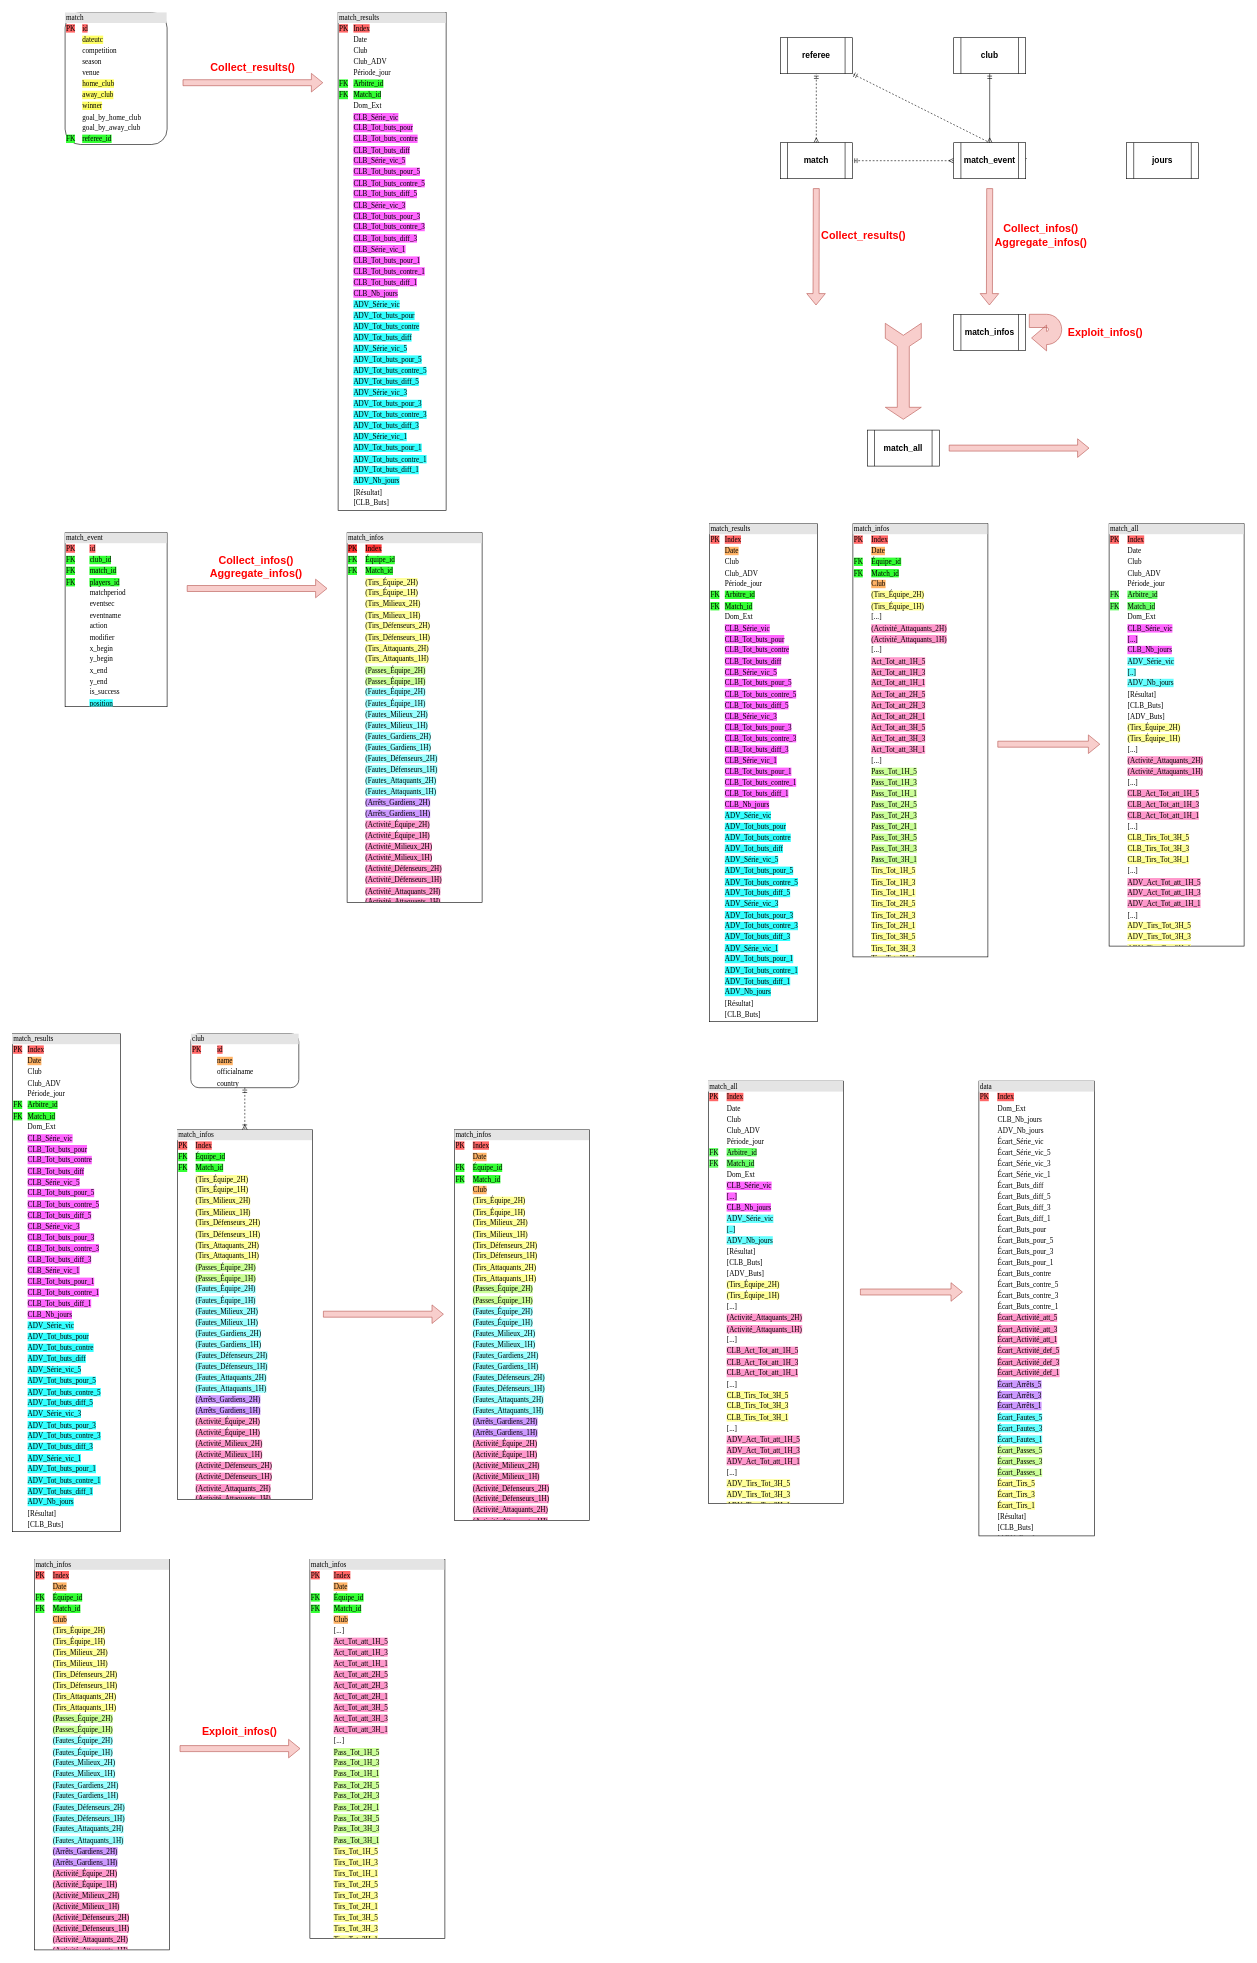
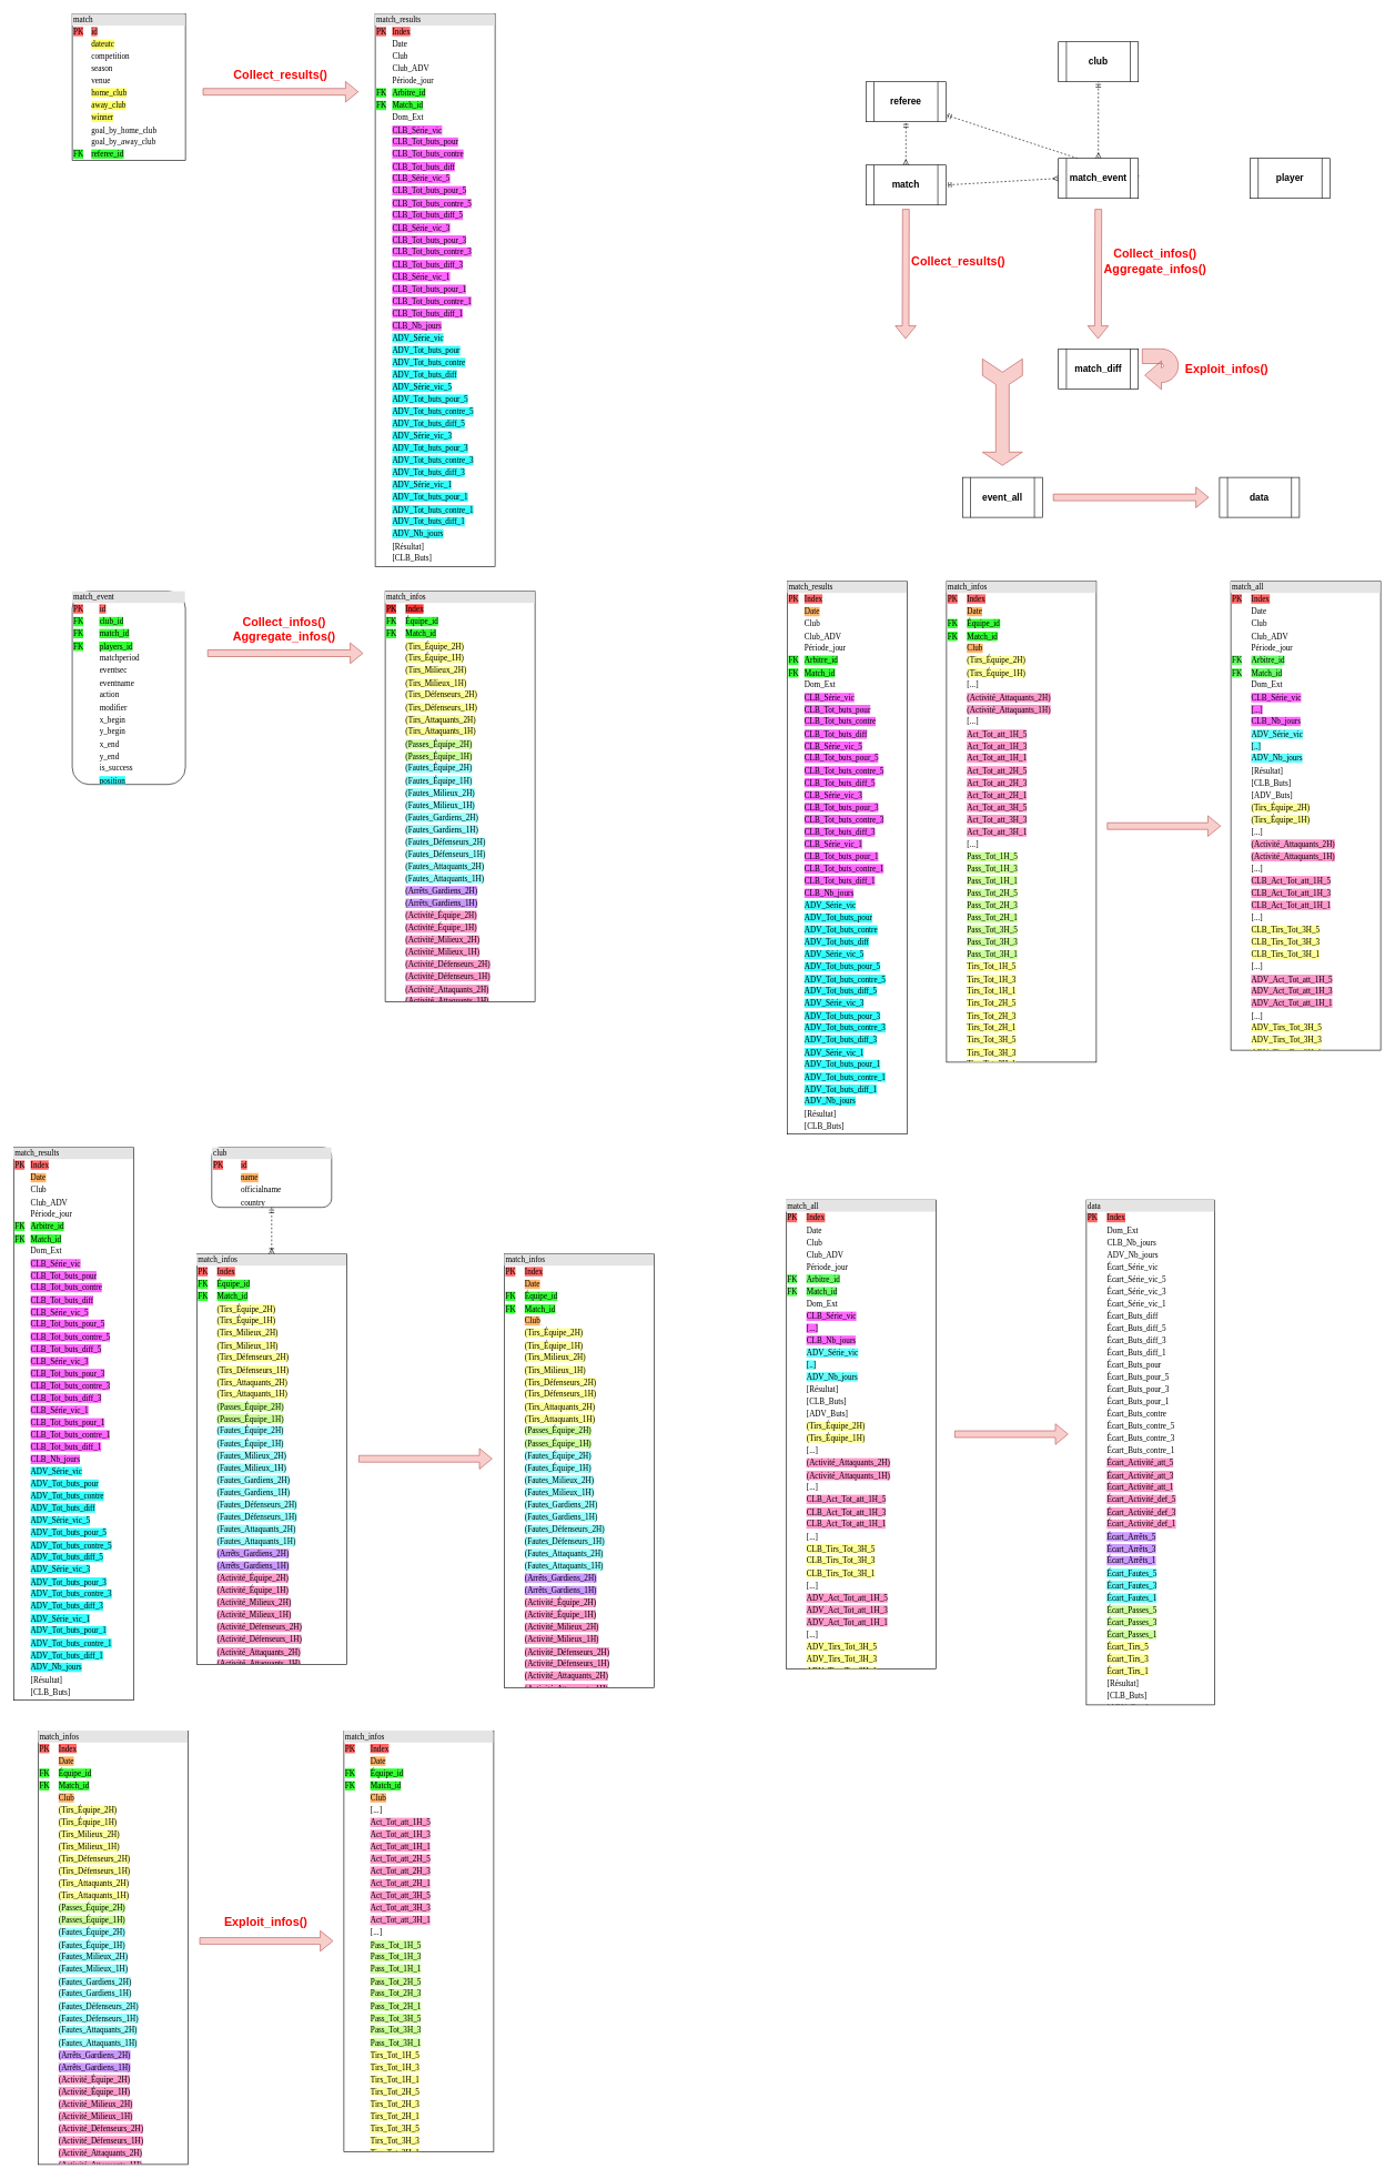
- <mxCell id="42" value="referee" style="shape=process;whiteSpace=wrap;html=1;backgroundOutline=1;fontSize=14;fontStyle=1" vertex="1" parent="1"><mxGeometry x="1300" y="62" width="120" height="60" as="geometry" /></mxCell>
+ <mxCell id="42" value="referee" style="shape=process;whiteSpace=wrap;html=1;backgroundOutline=1;fontSize=14;fontStyle=1" vertex="1" parent="1"><mxGeometry x="1300" y="122" width="120" height="60" as="geometry" /></mxCell>
- <mxCell id="10" value="&lt;div style=&quot;box-sizing: border-box ; width: 100% ; background: #e4e4e4 ; padding: 2px&quot;&gt;match&lt;/div&gt;&lt;table style=&quot;width: 100% ; font-size: 1em&quot; cellpadding=&quot;2&quot; cellspacing=&quot;0&quot;&gt;&lt;tbody&gt;&lt;tr&gt;&lt;td&gt;&lt;span style=&quot;background-color: rgb(255 , 102 , 102)&quot;&gt;PK&lt;/span&gt;&lt;/td&gt;&lt;td&gt;&lt;span style=&quot;background-color: rgb(255 , 102 , 102)&quot;&gt;id&lt;/span&gt;&lt;/td&gt;&lt;/tr&gt;&lt;tr&gt;&lt;td&gt;&lt;br&gt;&lt;/td&gt;&lt;td&gt;&lt;span style=&quot;background-color: rgb(255 , 255 , 102)&quot;&gt;dateutc&lt;/span&gt;&lt;/td&gt;&lt;/tr&gt;&lt;tr&gt;&lt;td&gt;&lt;/td&gt;&lt;td&gt;competition&lt;/td&gt;&lt;/tr&gt;&lt;tr&gt;&lt;td&gt;&lt;br&gt;&lt;/td&gt;&lt;td&gt;season&lt;br&gt;&lt;/td&gt;&lt;/tr&gt;&lt;tr&gt;&lt;td&gt;&lt;br&gt;&lt;/td&gt;&lt;td&gt;venue&lt;br&gt;&lt;/td&gt;&lt;/tr&gt;&lt;tr&gt;&lt;td&gt;&lt;br&gt;&lt;/td&gt;&lt;td&gt;&lt;span style=&quot;background-color: rgb(255 , 255 , 102)&quot;&gt;home_club&lt;br&gt;&lt;/span&gt;&lt;/td&gt;&lt;/tr&gt;&lt;tr&gt;&lt;td&gt;&lt;span style=&quot;background-color: rgb(255 , 255 , 102)&quot;&gt;&lt;br&gt;&lt;/span&gt;&lt;/td&gt;&lt;td&gt;&lt;span style=&quot;background-color: rgb(255 , 255 , 102)&quot;&gt;away_club&lt;br&gt;&lt;/span&gt;&lt;/td&gt;&lt;/tr&gt;&lt;tr&gt;&lt;td&gt;&lt;span style=&quot;background-color: rgb(255 , 255 , 102)&quot;&gt;&lt;br&gt;&lt;/span&gt;&lt;/td&gt;&lt;td&gt;&lt;span style=&quot;background-color: rgb(255 , 255 , 102)&quot;&gt;winner&lt;/span&gt;&lt;br&gt;&lt;/td&gt;&lt;/tr&gt;&lt;tr&gt;&lt;td&gt;&lt;br&gt;&lt;/td&gt;&lt;td&gt;goal_by_home_club&lt;br&gt;&lt;/td&gt;&lt;/tr&gt;&lt;tr&gt;&lt;td&gt;&lt;br&gt;&lt;/td&gt;&lt;td&gt;goal_by_away_club&lt;br&gt;&lt;/td&gt;&lt;/tr&gt;&lt;tr&gt;&lt;td&gt;&lt;span style=&quot;background-color: rgb(51 , 255 , 51)&quot;&gt;FK&lt;br&gt;&lt;/span&gt;&lt;/td&gt;&lt;td&gt;&lt;span style=&quot;background-color: rgb(51 , 255 , 51)&quot;&gt;referee_id&lt;/span&gt;&lt;br&gt;&lt;/td&gt;&lt;/tr&gt;&lt;/tbody&gt;&lt;/table&gt;" style="verticalAlign=top;align=left;overflow=fill;html=1;shadow=0;comic=0;labelBackgroundColor=none;strokeWidth=1;fontFamily=Verdana;fontSize=12;rounded=1;" parent="1" vertex="1"><mxGeometry x="108" y="20" width="170" height="220" as="geometry" /></mxCell>
+ <mxCell id="10" value="&lt;div style=&quot;box-sizing: border-box ; width: 100% ; background: #e4e4e4 ; padding: 2px&quot;&gt;match&lt;/div&gt;&lt;table style=&quot;width: 100% ; font-size: 1em&quot; cellpadding=&quot;2&quot; cellspacing=&quot;0&quot;&gt;&lt;tbody&gt;&lt;tr&gt;&lt;td&gt;&lt;span style=&quot;background-color: rgb(255 , 102 , 102)&quot;&gt;PK&lt;/span&gt;&lt;/td&gt;&lt;td&gt;&lt;span style=&quot;background-color: rgb(255 , 102 , 102)&quot;&gt;id&lt;/span&gt;&lt;/td&gt;&lt;/tr&gt;&lt;tr&gt;&lt;td&gt;&lt;br&gt;&lt;/td&gt;&lt;td&gt;&lt;span style=&quot;background-color: rgb(255 , 255 , 102)&quot;&gt;dateutc&lt;/span&gt;&lt;/td&gt;&lt;/tr&gt;&lt;tr&gt;&lt;td&gt;&lt;/td&gt;&lt;td&gt;competition&lt;/td&gt;&lt;/tr&gt;&lt;tr&gt;&lt;td&gt;&lt;br&gt;&lt;/td&gt;&lt;td&gt;season&lt;br&gt;&lt;/td&gt;&lt;/tr&gt;&lt;tr&gt;&lt;td&gt;&lt;br&gt;&lt;/td&gt;&lt;td&gt;venue&lt;br&gt;&lt;/td&gt;&lt;/tr&gt;&lt;tr&gt;&lt;td&gt;&lt;br&gt;&lt;/td&gt;&lt;td&gt;&lt;span style=&quot;background-color: rgb(255 , 255 , 102)&quot;&gt;home_club&lt;br&gt;&lt;/span&gt;&lt;/td&gt;&lt;/tr&gt;&lt;tr&gt;&lt;td&gt;&lt;span style=&quot;background-color: rgb(255 , 255 , 102)&quot;&gt;&lt;br&gt;&lt;/span&gt;&lt;/td&gt;&lt;td&gt;&lt;span style=&quot;background-color: rgb(255 , 255 , 102)&quot;&gt;away_club&lt;br&gt;&lt;/span&gt;&lt;/td&gt;&lt;/tr&gt;&lt;tr&gt;&lt;td&gt;&lt;span style=&quot;background-color: rgb(255 , 255 , 102)&quot;&gt;&lt;br&gt;&lt;/span&gt;&lt;/td&gt;&lt;td&gt;&lt;span style=&quot;background-color: rgb(255 , 255 , 102)&quot;&gt;winner&lt;/span&gt;&lt;br&gt;&lt;/td&gt;&lt;/tr&gt;&lt;tr&gt;&lt;td&gt;&lt;br&gt;&lt;/td&gt;&lt;td&gt;goal_by_home_club&lt;br&gt;&lt;/td&gt;&lt;/tr&gt;&lt;tr&gt;&lt;td&gt;&lt;br&gt;&lt;/td&gt;&lt;td&gt;goal_by_away_club&lt;br&gt;&lt;/td&gt;&lt;/tr&gt;&lt;tr&gt;&lt;td&gt;&lt;span style=&quot;background-color: rgb(51 , 255 , 51)&quot;&gt;FK&lt;br&gt;&lt;/span&gt;&lt;/td&gt;&lt;td&gt;&lt;span style=&quot;background-color: rgb(51 , 255 , 51)&quot;&gt;referee_id&lt;/span&gt;&lt;br&gt;&lt;/td&gt;&lt;/tr&gt;&lt;/tbody&gt;&lt;/table&gt;" style="verticalAlign=top;align=left;overflow=fill;html=1;rounded=0;shadow=0;comic=0;labelBackgroundColor=none;strokeWidth=1;fontFamily=Verdana;fontSize=12" parent="1" vertex="1"><mxGeometry x="108" y="20" width="170" height="220" as="geometry" /></mxCell>
- <mxCell id="36" style="edgeStyle=none;rounded=0;orthogonalLoop=1;jettySize=auto;html=1;exitX=0.5;exitY=0;exitDx=0;exitDy=0;entryX=0.5;entryY=1;entryDx=0;entryDy=0;dashed=0;startArrow=ERmany;startFill=0;endArrow=ERmandOne;endFill=0;" edge="1" parent="1" source="38" target="34"><mxGeometry relative="1" as="geometry" /></mxCell>
+ <mxCell id="36" style="edgeStyle=none;rounded=0;orthogonalLoop=1;jettySize=auto;html=1;exitX=0.5;exitY=0;exitDx=0;exitDy=0;entryX=0.5;entryY=1;entryDx=0;entryDy=0;dashed=1;startArrow=ERmany;startFill=0;endArrow=ERmandOne;endFill=0;" edge="1" parent="1" source="38" target="34"><mxGeometry relative="1" as="geometry" /></mxCell>
- <mxCell id="41" value="match" style="shape=process;whiteSpace=wrap;html=1;backgroundOutline=1;fontSize=14;fontStyle=1" vertex="1" parent="1"><mxGeometry x="1300" y="237" width="120" height="60" as="geometry" /></mxCell>
+ <mxCell id="41" value="match" style="shape=process;whiteSpace=wrap;html=1;backgroundOutline=1;fontSize=14;fontStyle=1" vertex="1" parent="1"><mxGeometry x="1300" y="247" width="120" height="60" as="geometry" /></mxCell>
- <mxCell id="39" value="jours" style="shape=process;whiteSpace=wrap;html=1;backgroundOutline=1;fontSize=14;fontStyle=1" vertex="1" parent="1"><mxGeometry x="1877" y="237" width="120" height="60" as="geometry" /></mxCell>
+ <mxCell id="39" value="player" style="shape=process;whiteSpace=wrap;html=1;backgroundOutline=1;fontSize=14;fontStyle=1" vertex="1" parent="1"><mxGeometry x="1877" y="237" width="120" height="60" as="geometry" /></mxCell>
- <mxCell id="43" value="match_infos" style="shape=process;whiteSpace=wrap;html=1;backgroundOutline=1;fontSize=14;fontStyle=1" vertex="1" parent="1"><mxGeometry x="1589" y="523" width="120" height="60" as="geometry" /></mxCell>
+ <mxCell id="43" value="match_diff" style="shape=process;whiteSpace=wrap;html=1;backgroundOutline=1;fontSize=14;fontStyle=1" vertex="1" parent="1"><mxGeometry x="1589" y="523" width="120" height="60" as="geometry" /></mxCell>
- <mxCell id="44" value="match_all" style="shape=process;whiteSpace=wrap;html=1;backgroundOutline=1;fontSize=14;fontStyle=1" vertex="1" parent="1"><mxGeometry x="1445" y="716" width="120" height="60" as="geometry" /></mxCell>
+ <mxCell id="44" value="event_all" style="shape=process;whiteSpace=wrap;html=1;backgroundOutline=1;fontSize=14;fontStyle=1" vertex="1" parent="1"><mxGeometry x="1445" y="716" width="120" height="60" as="geometry" /></mxCell>
+ <mxCell id="45" value="data" style="shape=process;whiteSpace=wrap;html=1;backgroundOutline=1;fontSize=14;fontStyle=1" vertex="1" parent="1"><mxGeometry x="1831" y="716" width="120" height="60" as="geometry" /></mxCell>
- <mxCell id="14" value="&lt;div style=&quot;box-sizing: border-box ; width: 100% ; background: #e4e4e4 ; padding: 2px&quot;&gt;match_event&lt;/div&gt;&lt;table style=&quot;width: 100% ; font-size: 1em&quot; cellpadding=&quot;2&quot; cellspacing=&quot;0&quot;&gt;&lt;tbody&gt;&lt;tr&gt;&lt;td&gt;&lt;span style=&quot;background-color: rgb(255 , 102 , 102)&quot;&gt;PK&lt;/span&gt;&lt;/td&gt;&lt;td&gt;&lt;span style=&quot;background-color: rgb(255 , 102 , 102)&quot;&gt;id&lt;/span&gt;&lt;/td&gt;&lt;/tr&gt;&lt;tr&gt;&lt;td&gt;&lt;span style=&quot;background-color: rgb(51 , 255 , 51)&quot;&gt;FK&lt;/span&gt;&lt;/td&gt;&lt;td&gt;&lt;span style=&quot;background-color: rgb(51 , 255 , 51)&quot;&gt;club_id&lt;/span&gt;&lt;/td&gt;&lt;/tr&gt;&lt;tr&gt;&lt;td&gt;&lt;span style=&quot;background-color: rgb(51 , 255 , 51)&quot;&gt;FK&lt;/span&gt;&lt;/td&gt;&lt;td&gt;&lt;span style=&quot;background-color: rgb(51 , 255 , 51)&quot;&gt;match_id&lt;/span&gt;&lt;/td&gt;&lt;/tr&gt;&lt;tr&gt;&lt;td&gt;&lt;span style=&quot;background-color: rgb(51 , 255 , 51)&quot;&gt;FK&lt;br&gt;&lt;/span&gt;&lt;/td&gt;&lt;td&gt;&lt;span style=&quot;background-color: rgb(51 , 255 , 51)&quot;&gt;players_id&lt;/span&gt;&lt;br&gt;&lt;/td&gt;&lt;/tr&gt;&lt;tr&gt;&lt;td&gt;&lt;br&gt;&lt;/td&gt;&lt;td&gt;matchperiod&lt;br&gt;&lt;/td&gt;&lt;/tr&gt;&lt;tr&gt;&lt;td&gt;&lt;br&gt;&lt;/td&gt;&lt;td&gt;eventsec&lt;br&gt;&lt;/td&gt;&lt;/tr&gt;&lt;tr&gt;&lt;td&gt;&lt;br&gt;&lt;/td&gt;&lt;td&gt;eventname&lt;br&gt;&lt;/td&gt;&lt;/tr&gt;&lt;tr&gt;&lt;td&gt;&lt;br&gt;&lt;/td&gt;&lt;td&gt;action&lt;br&gt;&lt;/td&gt;&lt;/tr&gt;&lt;tr&gt;&lt;td&gt;&lt;br&gt;&lt;/td&gt;&lt;td&gt;modifier&lt;br&gt;&lt;/td&gt;&lt;/tr&gt;&lt;tr&gt;&lt;td&gt;&lt;br&gt;&lt;/td&gt;&lt;td&gt;x_begin&lt;br&gt;&lt;/td&gt;&lt;/tr&gt;&lt;tr&gt;&lt;td&gt;&lt;br&gt;&lt;/td&gt;&lt;td&gt;y_begin&lt;/td&gt;&lt;/tr&gt;&lt;tr&gt;&lt;td&gt;&lt;br&gt;&lt;/td&gt;&lt;td&gt;x_end&lt;/td&gt;&lt;/tr&gt;&lt;tr&gt;&lt;td&gt;&lt;br&gt;&lt;/td&gt;&lt;td&gt;y_end&lt;/td&gt;&lt;/tr&gt;&lt;tr&gt;&lt;td&gt;&lt;br&gt;&lt;/td&gt;&lt;td&gt;is_success&lt;/td&gt;&lt;/tr&gt;&lt;tr&gt;&lt;td&gt;&lt;br&gt;&lt;/td&gt;&lt;td&gt;&lt;span style=&quot;background-color: rgb(51 , 255 , 255)&quot;&gt;position&lt;/span&gt;&lt;/td&gt;&lt;/tr&gt;&lt;/tbody&gt;&lt;/table&gt;" style="verticalAlign=top;align=left;overflow=fill;html=1;rounded=0;shadow=0;comic=0;labelBackgroundColor=none;strokeWidth=1;fontFamily=Verdana;fontSize=12" parent="1" vertex="1"><mxGeometry x="108" y="887" width="170" height="290" as="geometry" /></mxCell>
+ <mxCell id="14" value="&lt;div style=&quot;box-sizing: border-box ; width: 100% ; background: #e4e4e4 ; padding: 2px&quot;&gt;match_event&lt;/div&gt;&lt;table style=&quot;width: 100% ; font-size: 1em&quot; cellpadding=&quot;2&quot; cellspacing=&quot;0&quot;&gt;&lt;tbody&gt;&lt;tr&gt;&lt;td&gt;&lt;span style=&quot;background-color: rgb(255 , 102 , 102)&quot;&gt;PK&lt;/span&gt;&lt;/td&gt;&lt;td&gt;&lt;span style=&quot;background-color: rgb(255 , 102 , 102)&quot;&gt;id&lt;/span&gt;&lt;/td&gt;&lt;/tr&gt;&lt;tr&gt;&lt;td&gt;&lt;span style=&quot;background-color: rgb(51 , 255 , 51)&quot;&gt;FK&lt;/span&gt;&lt;/td&gt;&lt;td&gt;&lt;span style=&quot;background-color: rgb(51 , 255 , 51)&quot;&gt;club_id&lt;/span&gt;&lt;/td&gt;&lt;/tr&gt;&lt;tr&gt;&lt;td&gt;&lt;span style=&quot;background-color: rgb(51 , 255 , 51)&quot;&gt;FK&lt;/span&gt;&lt;/td&gt;&lt;td&gt;&lt;span style=&quot;background-color: rgb(51 , 255 , 51)&quot;&gt;match_id&lt;/span&gt;&lt;/td&gt;&lt;/tr&gt;&lt;tr&gt;&lt;td&gt;&lt;span style=&quot;background-color: rgb(51 , 255 , 51)&quot;&gt;FK&lt;br&gt;&lt;/span&gt;&lt;/td&gt;&lt;td&gt;&lt;span style=&quot;background-color: rgb(51 , 255 , 51)&quot;&gt;players_id&lt;/span&gt;&lt;br&gt;&lt;/td&gt;&lt;/tr&gt;&lt;tr&gt;&lt;td&gt;&lt;br&gt;&lt;/td&gt;&lt;td&gt;matchperiod&lt;br&gt;&lt;/td&gt;&lt;/tr&gt;&lt;tr&gt;&lt;td&gt;&lt;br&gt;&lt;/td&gt;&lt;td&gt;eventsec&lt;br&gt;&lt;/td&gt;&lt;/tr&gt;&lt;tr&gt;&lt;td&gt;&lt;br&gt;&lt;/td&gt;&lt;td&gt;eventname&lt;br&gt;&lt;/td&gt;&lt;/tr&gt;&lt;tr&gt;&lt;td&gt;&lt;br&gt;&lt;/td&gt;&lt;td&gt;action&lt;br&gt;&lt;/td&gt;&lt;/tr&gt;&lt;tr&gt;&lt;td&gt;&lt;br&gt;&lt;/td&gt;&lt;td&gt;modifier&lt;br&gt;&lt;/td&gt;&lt;/tr&gt;&lt;tr&gt;&lt;td&gt;&lt;br&gt;&lt;/td&gt;&lt;td&gt;x_begin&lt;br&gt;&lt;/td&gt;&lt;/tr&gt;&lt;tr&gt;&lt;td&gt;&lt;br&gt;&lt;/td&gt;&lt;td&gt;y_begin&lt;/td&gt;&lt;/tr&gt;&lt;tr&gt;&lt;td&gt;&lt;br&gt;&lt;/td&gt;&lt;td&gt;x_end&lt;/td&gt;&lt;/tr&gt;&lt;tr&gt;&lt;td&gt;&lt;br&gt;&lt;/td&gt;&lt;td&gt;y_end&lt;/td&gt;&lt;/tr&gt;&lt;tr&gt;&lt;td&gt;&lt;br&gt;&lt;/td&gt;&lt;td&gt;is_success&lt;/td&gt;&lt;/tr&gt;&lt;tr&gt;&lt;td&gt;&lt;br&gt;&lt;/td&gt;&lt;td&gt;&lt;span style=&quot;background-color: rgb(51 , 255 , 255)&quot;&gt;position&lt;/span&gt;&lt;/td&gt;&lt;/tr&gt;&lt;/tbody&gt;&lt;/table&gt;" style="verticalAlign=top;align=left;overflow=fill;html=1;shadow=0;comic=0;labelBackgroundColor=none;strokeWidth=1;fontFamily=Verdana;fontSize=12;rounded=1;" parent="1" vertex="1"><mxGeometry x="108" y="887" width="170" height="290" as="geometry" /></mxCell>
